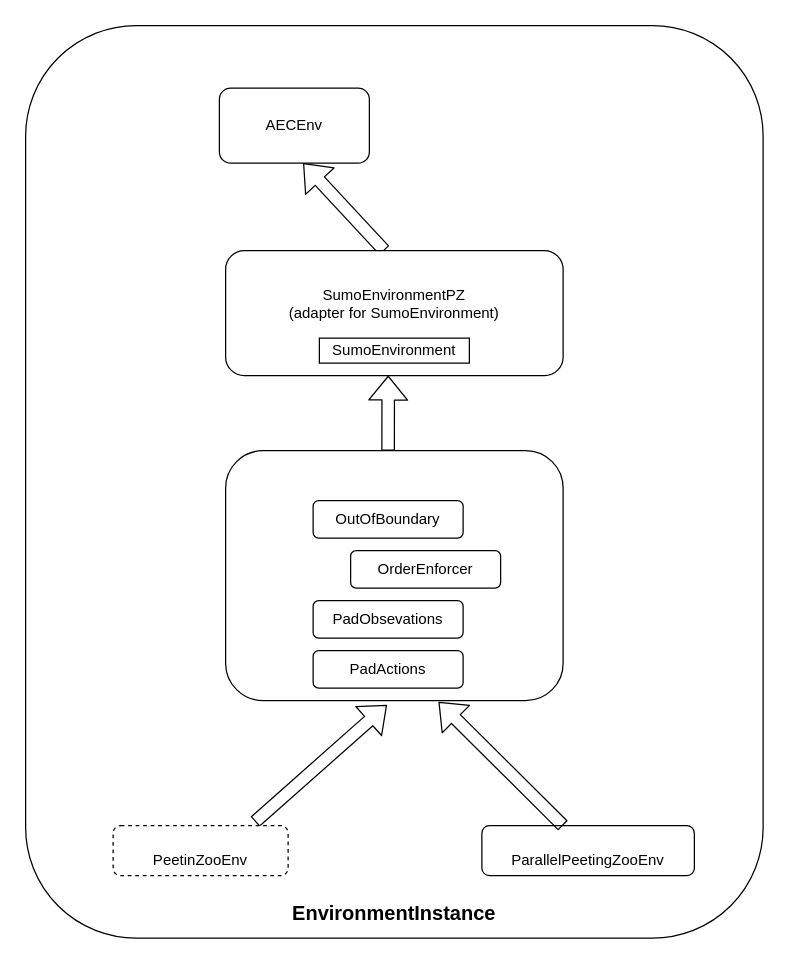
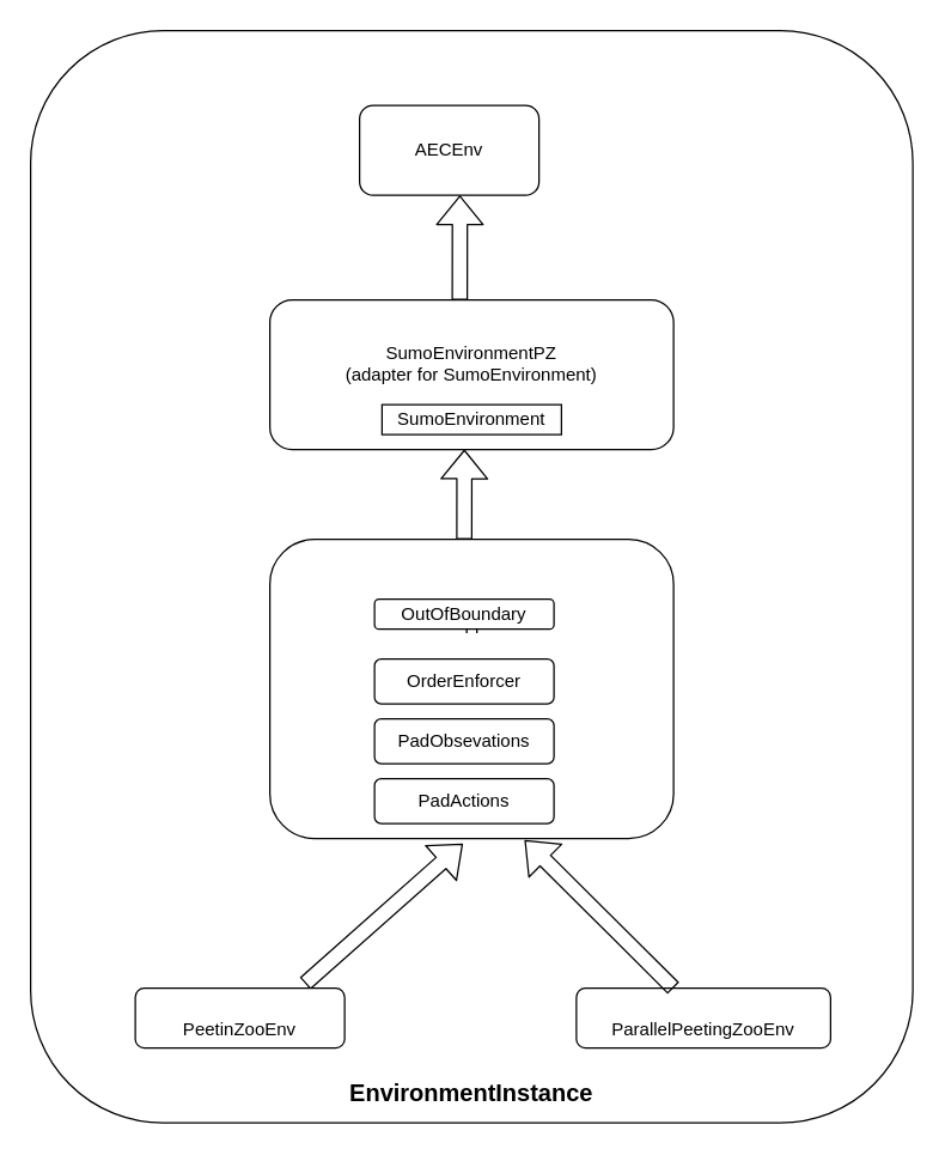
- <mxCell id="3" value="AECEnv" style="rounded=1;whiteSpace=wrap;html=1;" vertex="1" parent="1"><mxGeometry x="175" y="70" width="120" height="60" as="geometry" /></mxCell>
+ <mxCell id="3" value="AECEnv" style="rounded=1;whiteSpace=wrap;html=1;" vertex="1" parent="1"><mxGeometry x="240" y="70" width="120" height="60" as="geometry" /></mxCell>
- <mxCell id="9" value="OutOfBoundary" style="rounded=1;whiteSpace=wrap;html=1;" vertex="1" parent="1"><mxGeometry x="250" y="400" width="120" height="30" as="geometry" /></mxCell>
+ <mxCell id="9" value="OutOfBoundary" style="rounded=1;whiteSpace=wrap;html=1;" vertex="1" parent="1"><mxGeometry x="250" y="400" width="120" height="20" as="geometry" /></mxCell>
- <mxCell id="10" value="OrderEnforcer" style="rounded=1;whiteSpace=wrap;html=1;" vertex="1" parent="1"><mxGeometry x="280" y="440" width="120" height="30" as="geometry" /></mxCell>
+ <mxCell id="10" value="OrderEnforcer" style="rounded=1;whiteSpace=wrap;html=1;" vertex="1" parent="1"><mxGeometry x="250" y="440" width="120" height="30" as="geometry" /></mxCell>
- <mxCell id="12" value="&lt;br&gt;&lt;br&gt;&lt;br&gt;&lt;br&gt;&lt;br&gt;PeetinZooEnv&lt;br&gt;&lt;br&gt;&lt;br&gt;&lt;br&gt;&lt;br&gt;" style="rounded=1;whiteSpace=wrap;html=1;dashed=1;" vertex="1" parent="1"><mxGeometry x="90" y="660" width="140" height="40" as="geometry" /></mxCell>
+ <mxCell id="12" value="&lt;br&gt;&lt;br&gt;&lt;br&gt;&lt;br&gt;&lt;br&gt;PeetinZooEnv&lt;br&gt;&lt;br&gt;&lt;br&gt;&lt;br&gt;&lt;br&gt;" style="rounded=1;whiteSpace=wrap;html=1;" vertex="1" parent="1"><mxGeometry x="90" y="660" width="140" height="40" as="geometry" /></mxCell>
